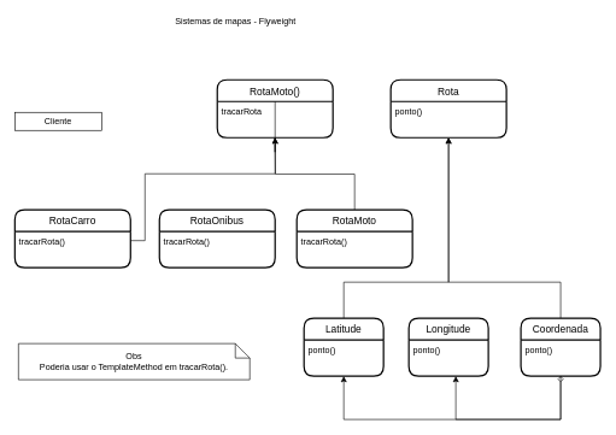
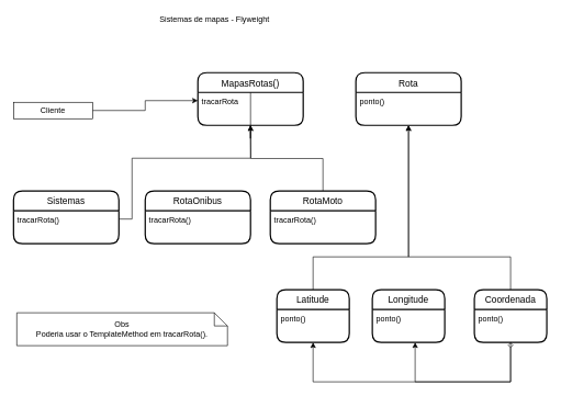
- <mxCell id="6" value="RotaMoto()" style="swimlane;childLayout=stackLayout;horizontal=1;startSize=30;horizontalStack=0;rounded=1;fontSize=14;fontStyle=0;strokeWidth=2;resizeParent=0;resizeLast=1;shadow=0;dashed=0;align=center;" vertex="1" parent="1"><mxGeometry x="300" y="110" width="160" height="80" as="geometry" /></mxCell>
+ <mxCell id="6" value="MapasRotas()" style="swimlane;childLayout=stackLayout;horizontal=1;startSize=30;horizontalStack=0;rounded=1;fontSize=14;fontStyle=0;strokeWidth=2;resizeParent=0;resizeLast=1;shadow=0;dashed=0;align=center;" vertex="1" parent="1"><mxGeometry x="300" y="110" width="160" height="80" as="geometry" /></mxCell>
+ <mxCell id="3" style="edgeStyle=orthogonalEdgeStyle;rounded=0;orthogonalLoop=1;jettySize=auto;html=1;exitX=1;exitY=0.5;exitDx=0;exitDy=0;entryX=0;entryY=0.25;entryDx=0;entryDy=0;startArrow=none;startFill=0;endArrow=classic;endFill=1;" edge="1" parent="1" source="4" target="7"><mxGeometry relative="1" as="geometry" /></mxCell>
- <mxCell id="10" value="RotaCarro" style="swimlane;childLayout=stackLayout;horizontal=1;startSize=30;horizontalStack=0;rounded=1;fontSize=14;fontStyle=0;strokeWidth=2;resizeParent=0;resizeLast=1;shadow=0;dashed=0;align=center;" vertex="1" parent="1"><mxGeometry x="20" y="290" width="160" height="80" as="geometry" /></mxCell>
+ <mxCell id="10" value="Sistemas" style="swimlane;childLayout=stackLayout;horizontal=1;startSize=30;horizontalStack=0;rounded=1;fontSize=14;fontStyle=0;strokeWidth=2;resizeParent=0;resizeLast=1;shadow=0;dashed=0;align=center;" vertex="1" parent="1"><mxGeometry x="20" y="290" width="160" height="80" as="geometry" /></mxCell>
